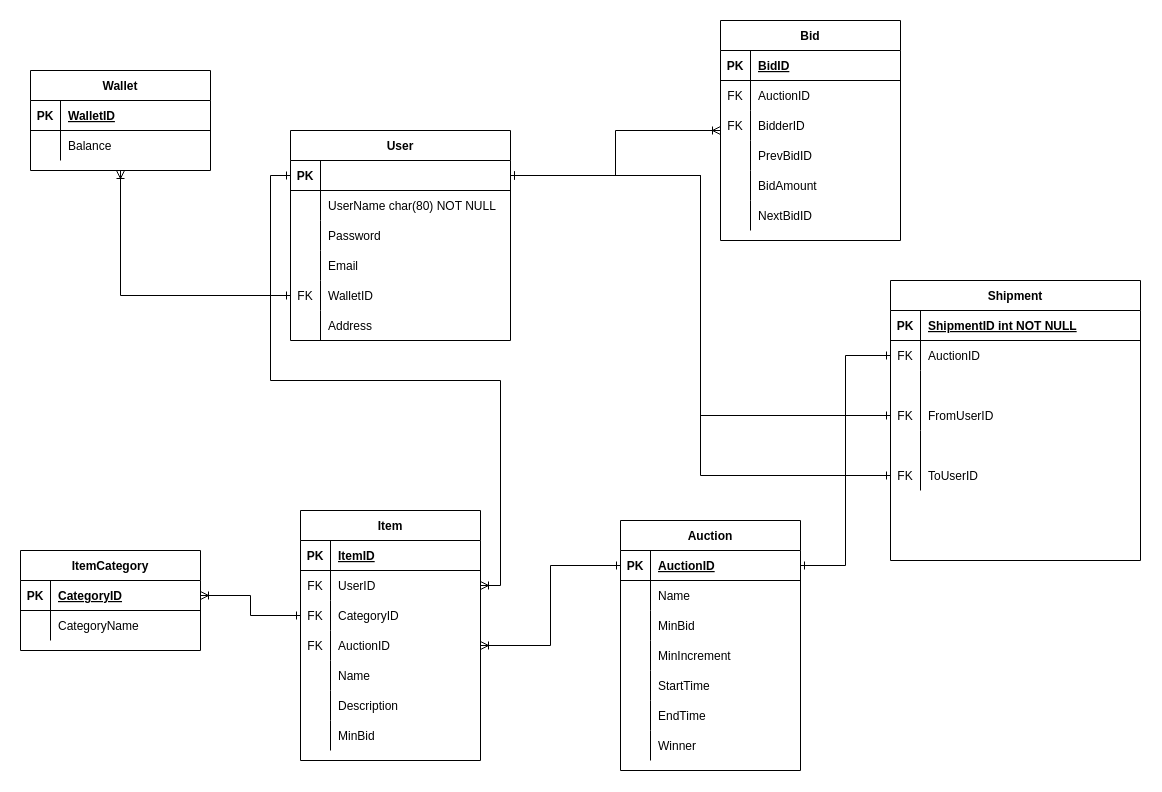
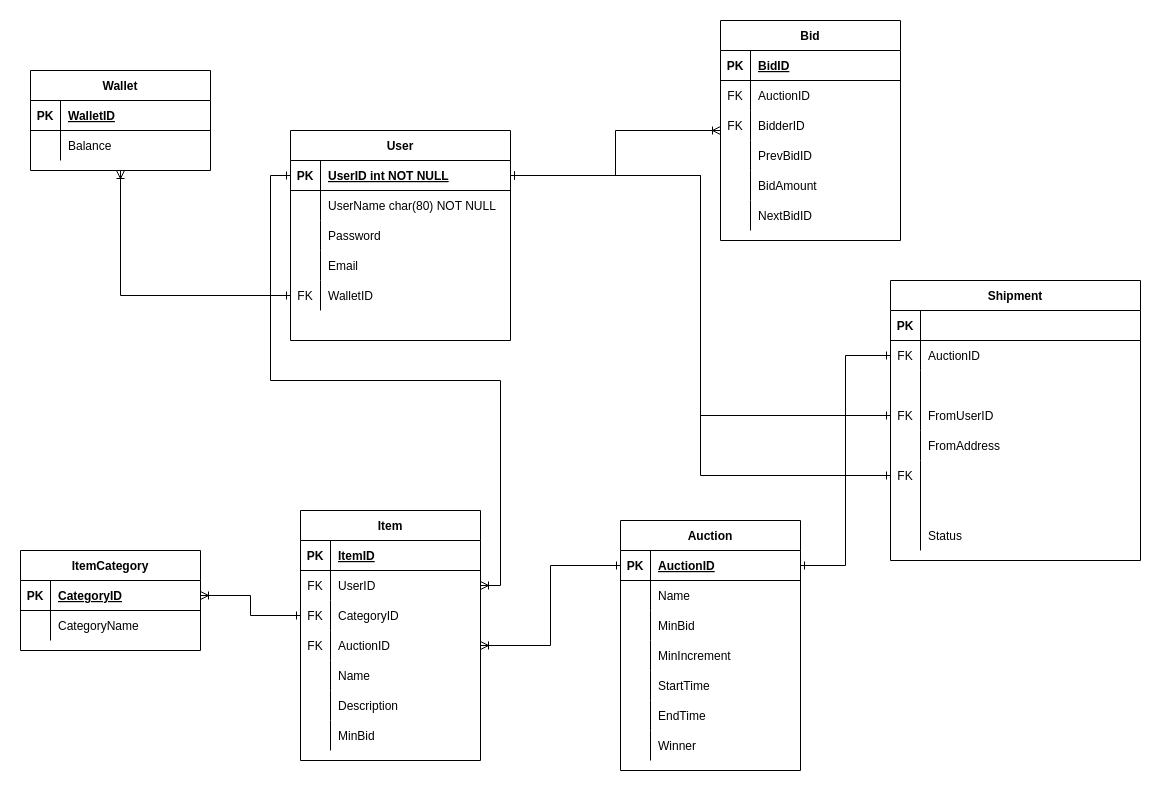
+ <mxCell id="28" value="UserID int NOT NULL " style="shape=partialRectangle;overflow=hidden;connectable=0;fillColor=none;top=0;left=0;bottom=0;right=0;align=left;spacingLeft=6;fontStyle=5;" parent="26" vertex="1"><mxGeometry x="30" width="190" height="30" as="geometry"><mxRectangle width="190" height="30" as="alternateBounds" /></mxGeometry></mxCell>
- <mxCell id="43" value="Address" style="shape=partialRectangle;overflow=hidden;connectable=0;fillColor=none;top=0;left=0;bottom=0;right=0;align=left;spacingLeft=6;" parent="41" vertex="1"><mxGeometry x="30" width="190" height="30" as="geometry"><mxRectangle width="190" height="30" as="alternateBounds" /></mxGeometry></mxCell>
- <mxCell id="5" value="ShipmentID int NOT NULL " style="shape=partialRectangle;overflow=hidden;connectable=0;fillColor=none;top=0;left=0;bottom=0;right=0;align=left;spacingLeft=6;fontStyle=5;" parent="3" vertex="1"><mxGeometry x="30" width="220" height="30" as="geometry"><mxRectangle width="220" height="30" as="alternateBounds" /></mxGeometry></mxCell>
+ <mxCell id="16" value="FromAddress" style="shape=partialRectangle;overflow=hidden;connectable=0;fillColor=none;top=0;left=0;bottom=0;right=0;align=left;spacingLeft=6;" parent="14" vertex="1"><mxGeometry x="30" width="220" height="30" as="geometry"><mxRectangle width="220" height="30" as="alternateBounds" /></mxGeometry></mxCell>
- <mxCell id="19" value="ToUserID" style="shape=partialRectangle;overflow=hidden;connectable=0;fillColor=none;top=0;left=0;bottom=0;right=0;align=left;spacingLeft=6;" parent="17" vertex="1"><mxGeometry x="30" width="220" height="30" as="geometry"><mxRectangle width="220" height="30" as="alternateBounds" /></mxGeometry></mxCell>
+ <mxCell id="24" value="Status" style="shape=partialRectangle;overflow=hidden;connectable=0;fillColor=none;top=0;left=0;bottom=0;right=0;align=left;spacingLeft=6;" parent="22" vertex="1"><mxGeometry x="30" width="220" height="30" as="geometry"><mxRectangle width="220" height="30" as="alternateBounds" /></mxGeometry></mxCell>
